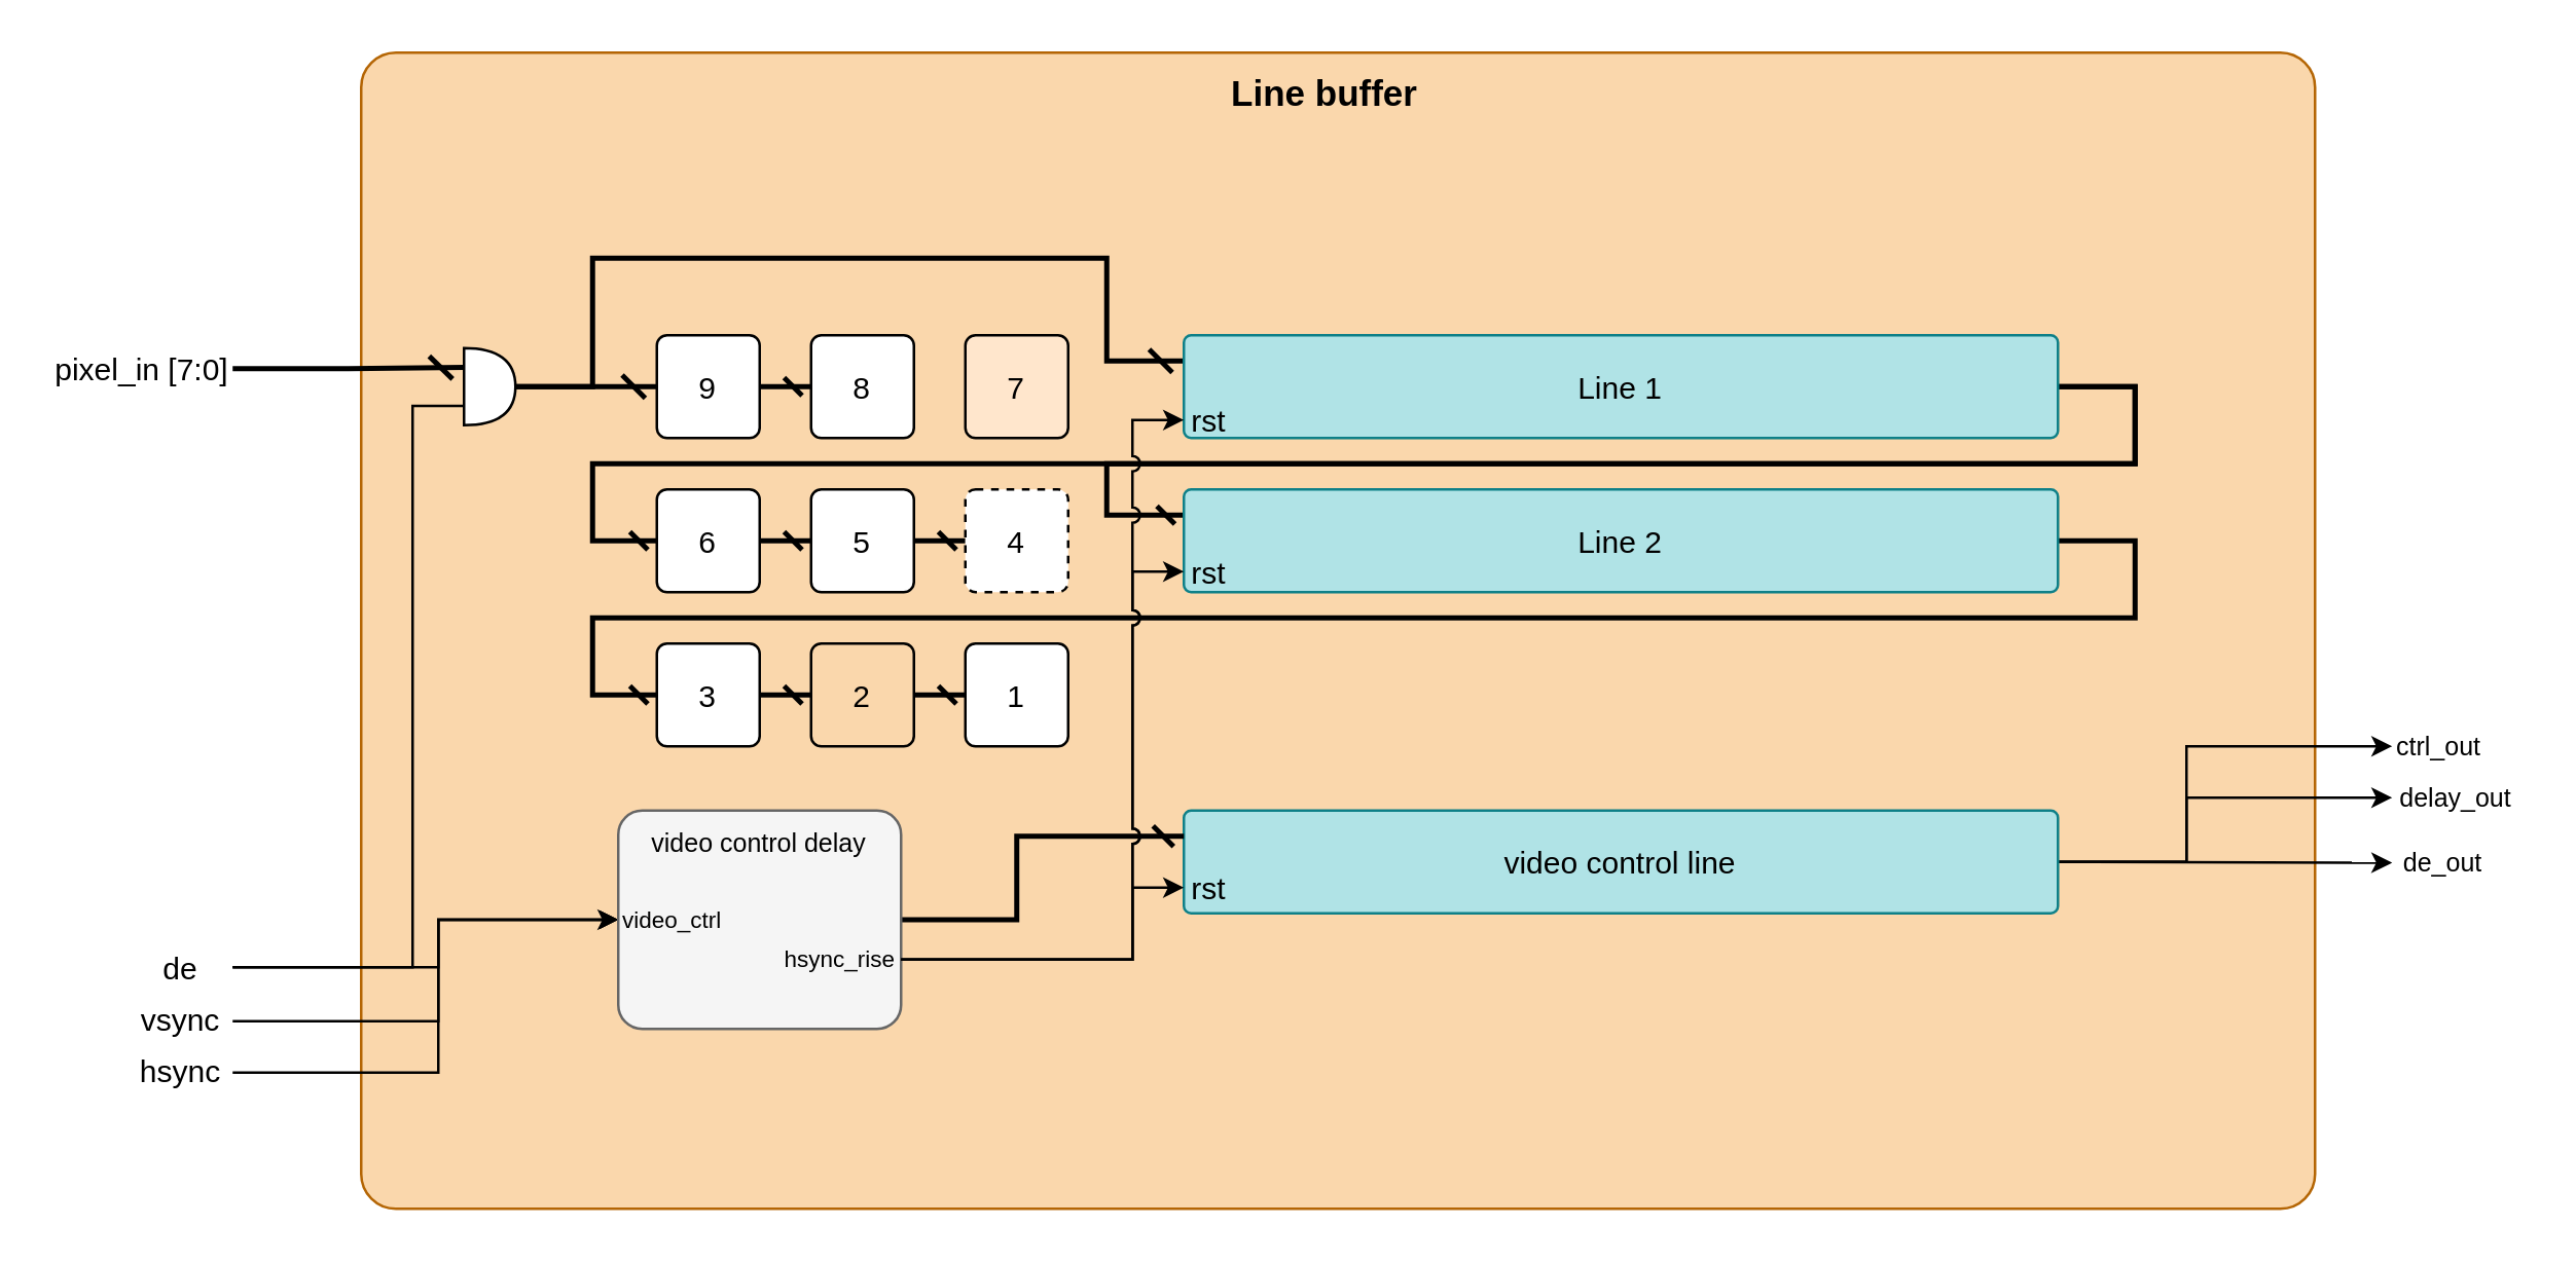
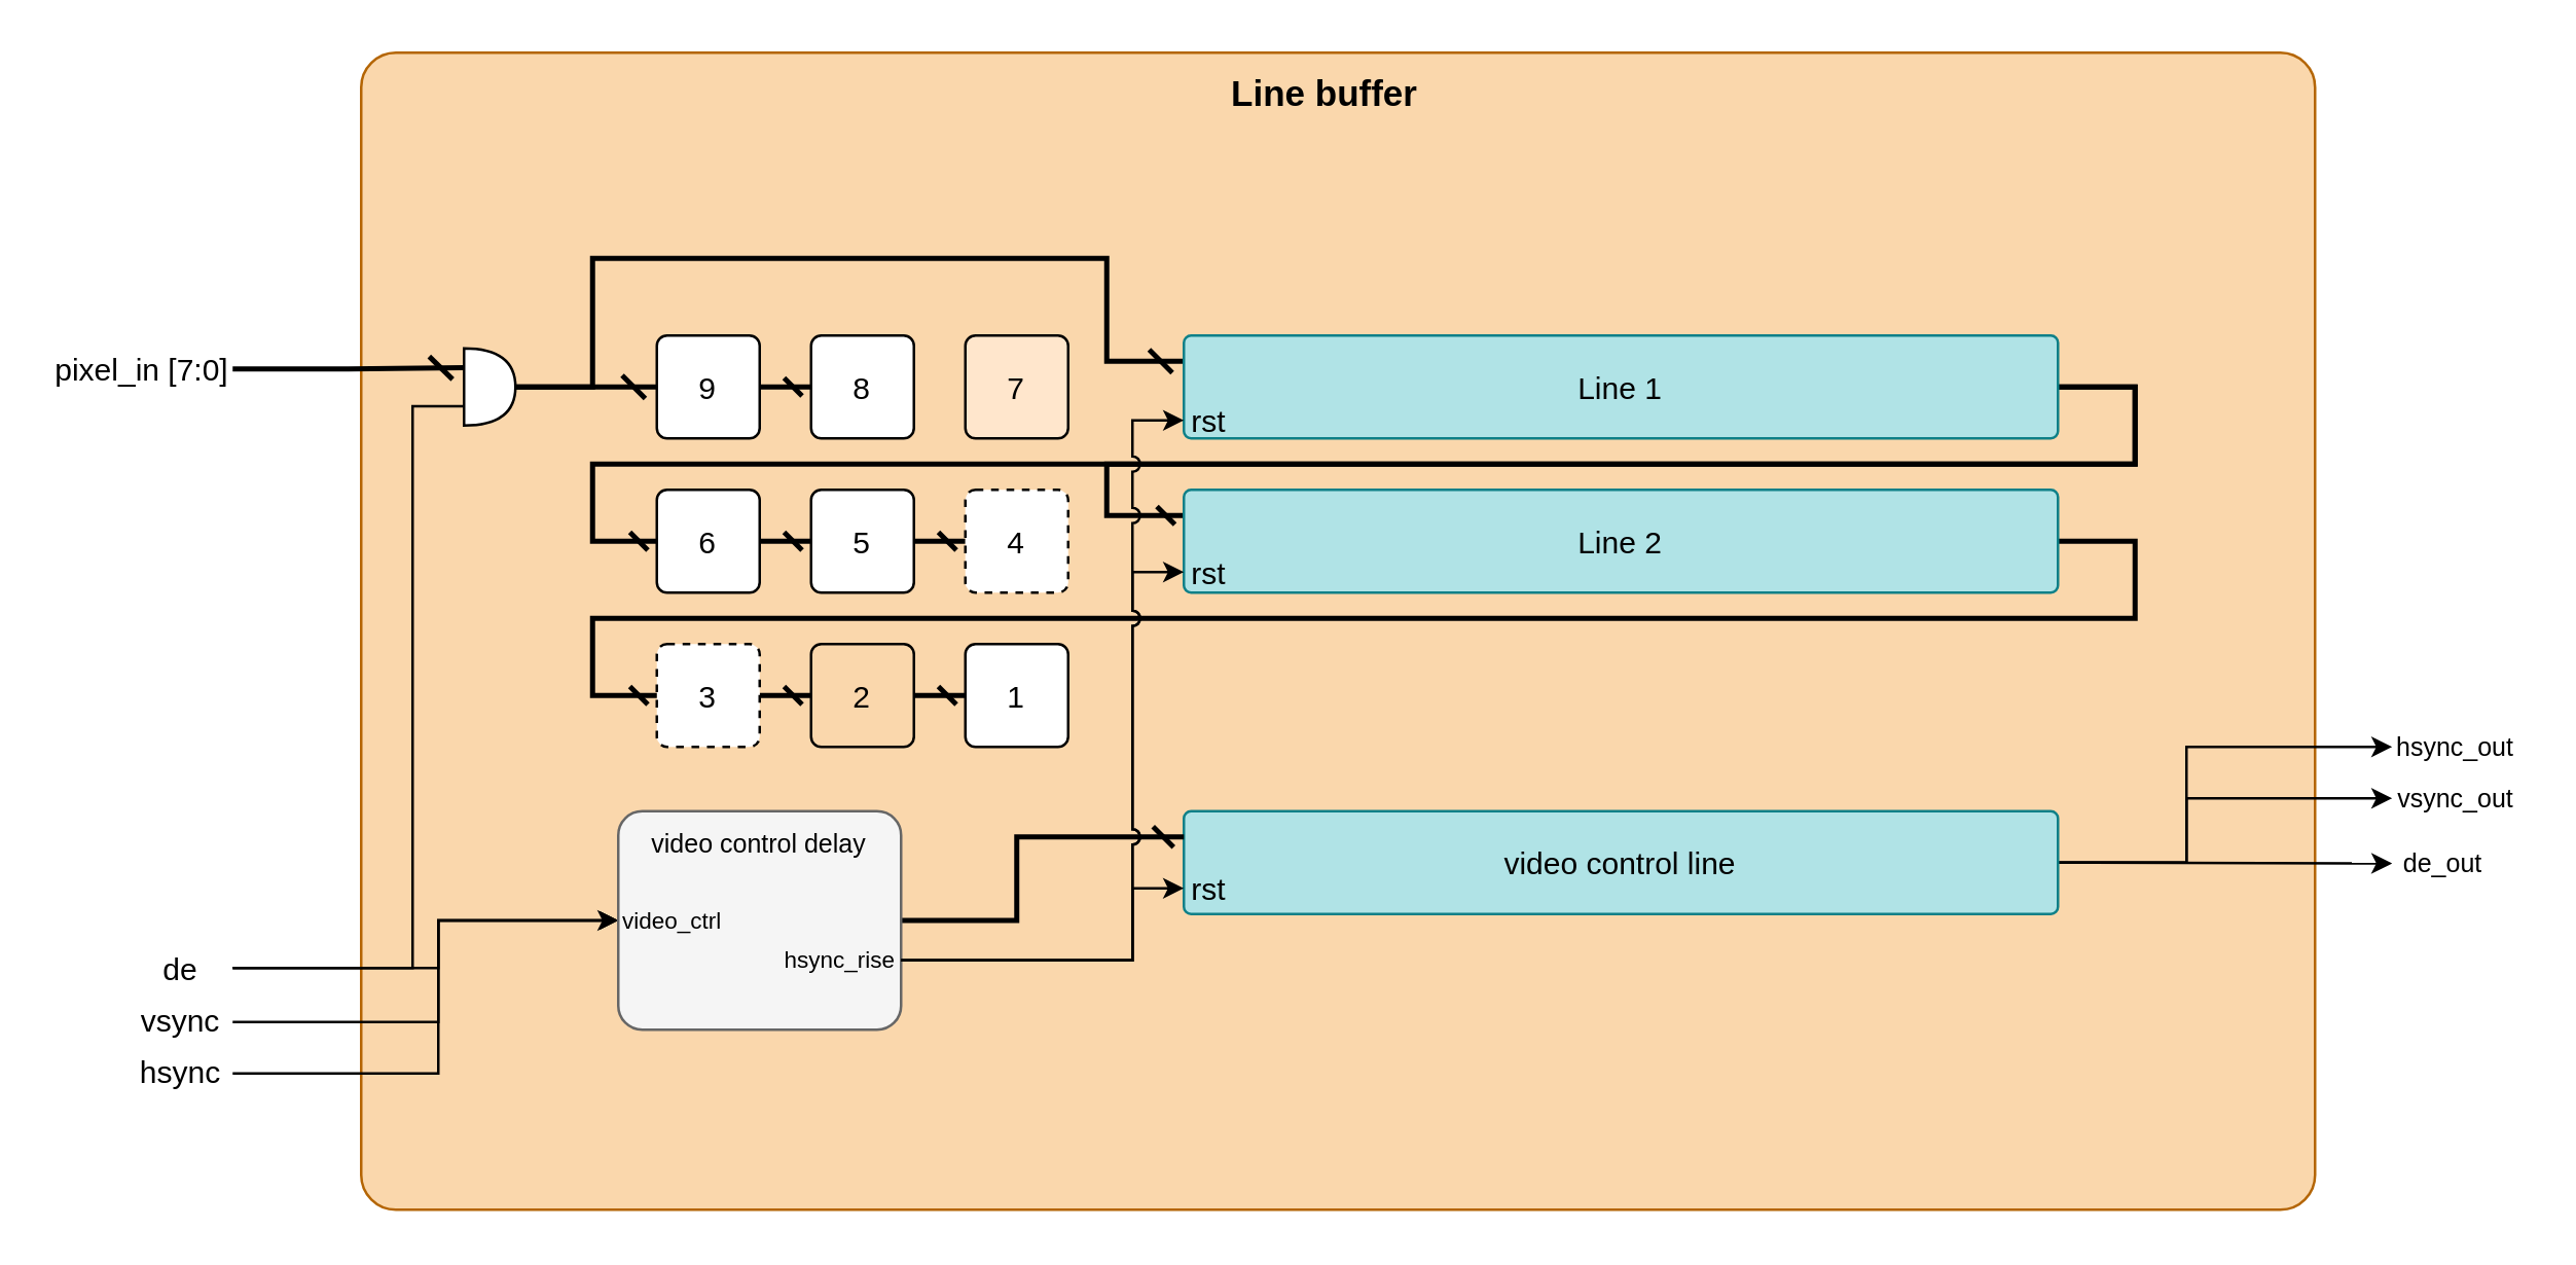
- <mxCell id="14" value="3" style="rounded=1;arcSize=10;labelBackgroundColor=none;" parent="1" vertex="1"><mxGeometry x="255" y="250" width="40" height="40" as="geometry" /></mxCell>
+ <mxCell id="14" value="3" style="rounded=1;arcSize=10;labelBackgroundColor=none;dashed=1;" parent="1" vertex="1"><mxGeometry x="255" y="250" width="40" height="40" as="geometry" /></mxCell>
- <mxCell id="47" value="ctrl_out" style="text;strokeColor=none;fillColor=none;align=left;verticalAlign=middle;rounded=0;labelBackgroundColor=none;fontSize=10;" parent="1" vertex="1"><mxGeometry x="930" y="280" width="50" height="20" as="geometry" /></mxCell>
+ <mxCell id="47" value="hsync_out" style="text;strokeColor=none;fillColor=none;align=left;verticalAlign=middle;rounded=0;labelBackgroundColor=none;fontSize=10;" parent="1" vertex="1"><mxGeometry x="930" y="280" width="50" height="20" as="geometry" /></mxCell>
- <mxCell id="48" value="delay_out" style="text;strokeColor=none;fillColor=none;align=center;verticalAlign=middle;rounded=0;labelBackgroundColor=none;fontSize=10;" parent="1" vertex="1"><mxGeometry x="930" y="300" width="50" height="20" as="geometry" /></mxCell>
+ <mxCell id="48" value="vsync_out" style="text;strokeColor=none;fillColor=none;align=center;verticalAlign=middle;rounded=0;labelBackgroundColor=none;fontSize=10;" parent="1" vertex="1"><mxGeometry x="930" y="300" width="50" height="20" as="geometry" /></mxCell>
